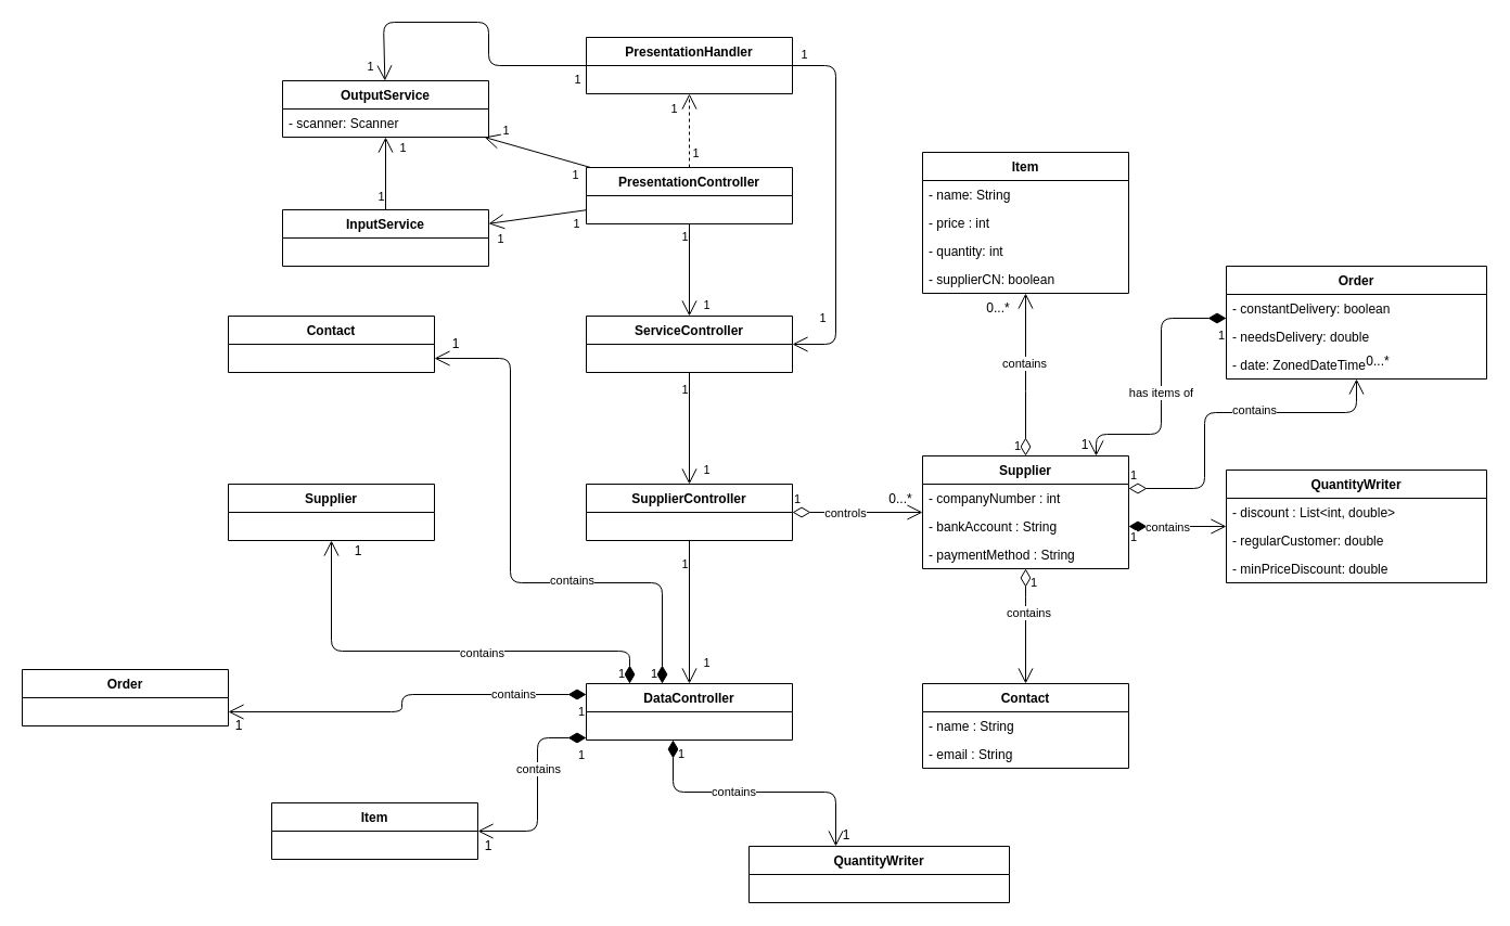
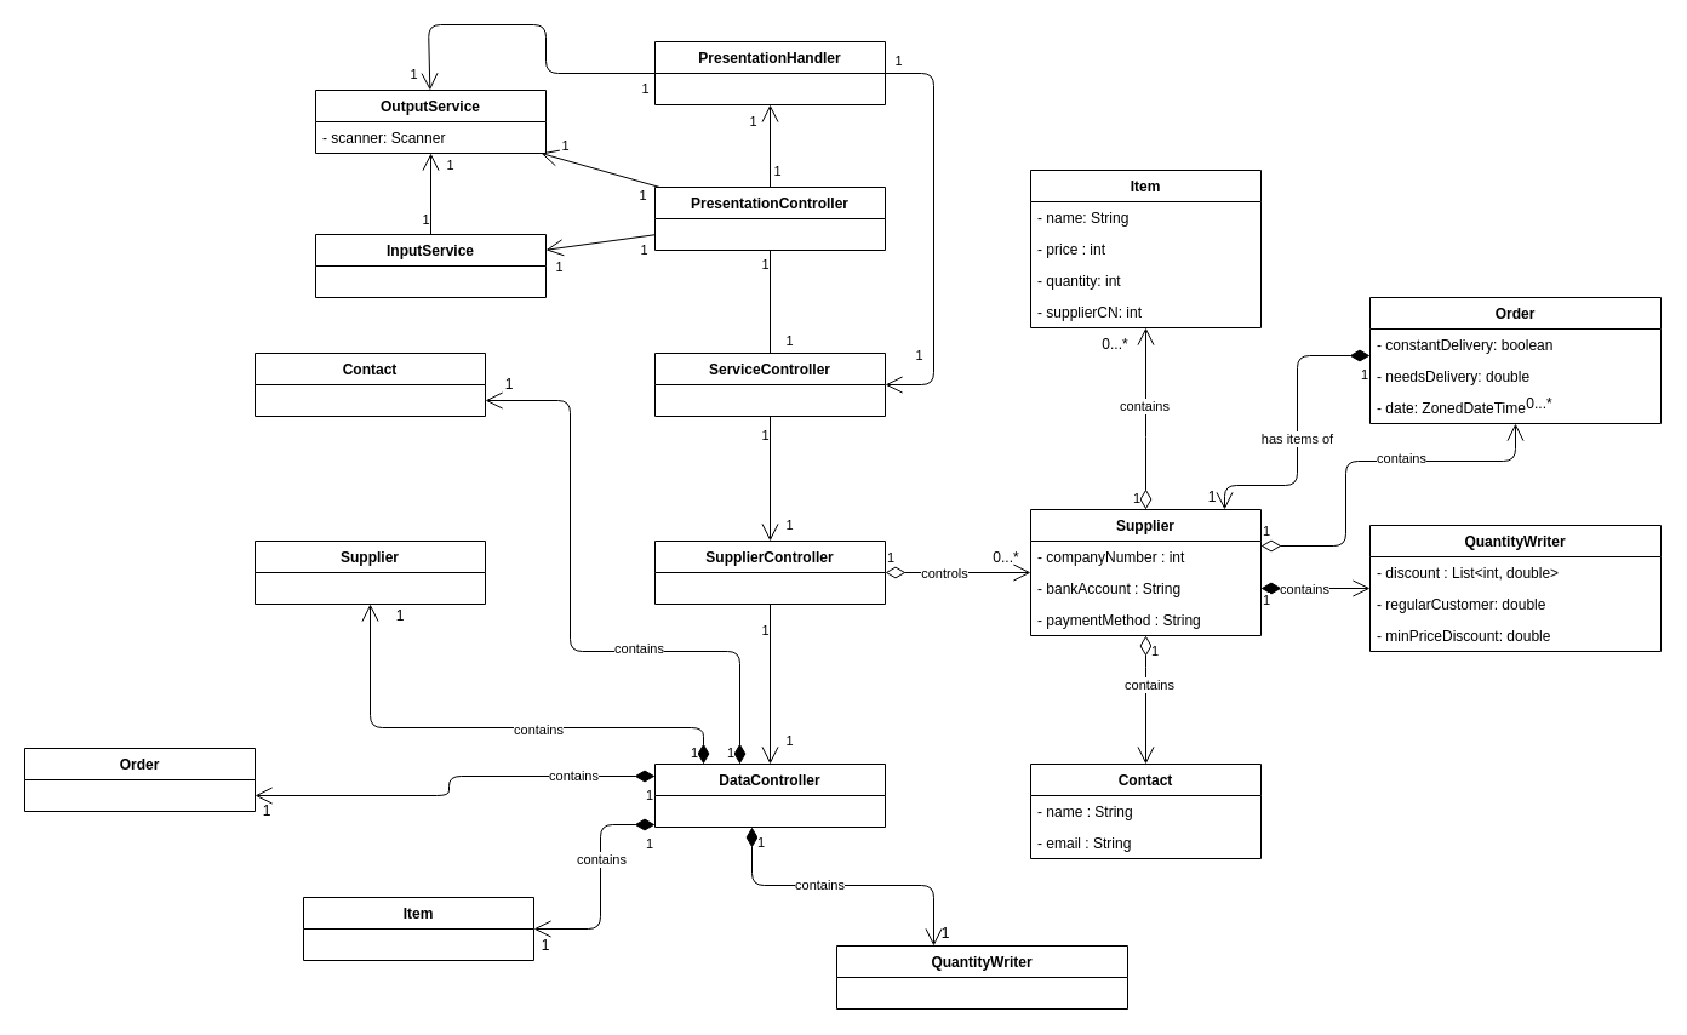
- <mxCell id="75" value="" style="endArrow=open;endFill=1;endSize=12;html=1;dashed=1;" edge="1" parent="1" source="61" target="62"><mxGeometry width="160" relative="1" as="geometry"><mxPoint x="554" y="164" as="sourcePoint" /><mxPoint x="456" y="136" as="targetPoint" /></mxGeometry></mxCell>
+ <mxCell id="75" value="" style="endArrow=open;endFill=1;endSize=12;html=1;" edge="1" parent="1" source="61" target="62"><mxGeometry width="160" relative="1" as="geometry"><mxPoint x="554" y="164" as="sourcePoint" /><mxPoint x="456" y="136" as="targetPoint" /></mxGeometry></mxCell>
- <mxCell id="31" value="- supplierCN: boolean" style="text;strokeColor=none;fillColor=none;align=left;verticalAlign=top;spacingLeft=4;spacingRight=4;overflow=hidden;rotatable=0;points=[[0,0.5],[1,0.5]];portConstraint=eastwest;" parent="27" vertex="1"><mxGeometry y="104" width="190" height="26" as="geometry" /></mxCell>
+ <mxCell id="31" value="- supplierCN: int" style="text;strokeColor=none;fillColor=none;align=left;verticalAlign=top;spacingLeft=4;spacingRight=4;overflow=hidden;rotatable=0;points=[[0,0.5],[1,0.5]];portConstraint=eastwest;" parent="27" vertex="1"><mxGeometry y="104" width="190" height="26" as="geometry" /></mxCell>
- <mxCell id="78" value="" style="endArrow=open;endFill=1;endSize=12;html=1;" edge="1" parent="1" source="61" target="39"><mxGeometry width="160" relative="1" as="geometry"><mxPoint x="645" y="164" as="sourcePoint" /><mxPoint x="645" y="96" as="targetPoint" /></mxGeometry></mxCell>
+ <mxCell id="78" value="" style="endArrow=none;endFill=1;endSize=12;html=1;" edge="1" parent="1" source="61" target="39"><mxGeometry width="160" relative="1" as="geometry"><mxPoint x="645" y="164" as="sourcePoint" /><mxPoint x="645" y="96" as="targetPoint" /></mxGeometry></mxCell>
